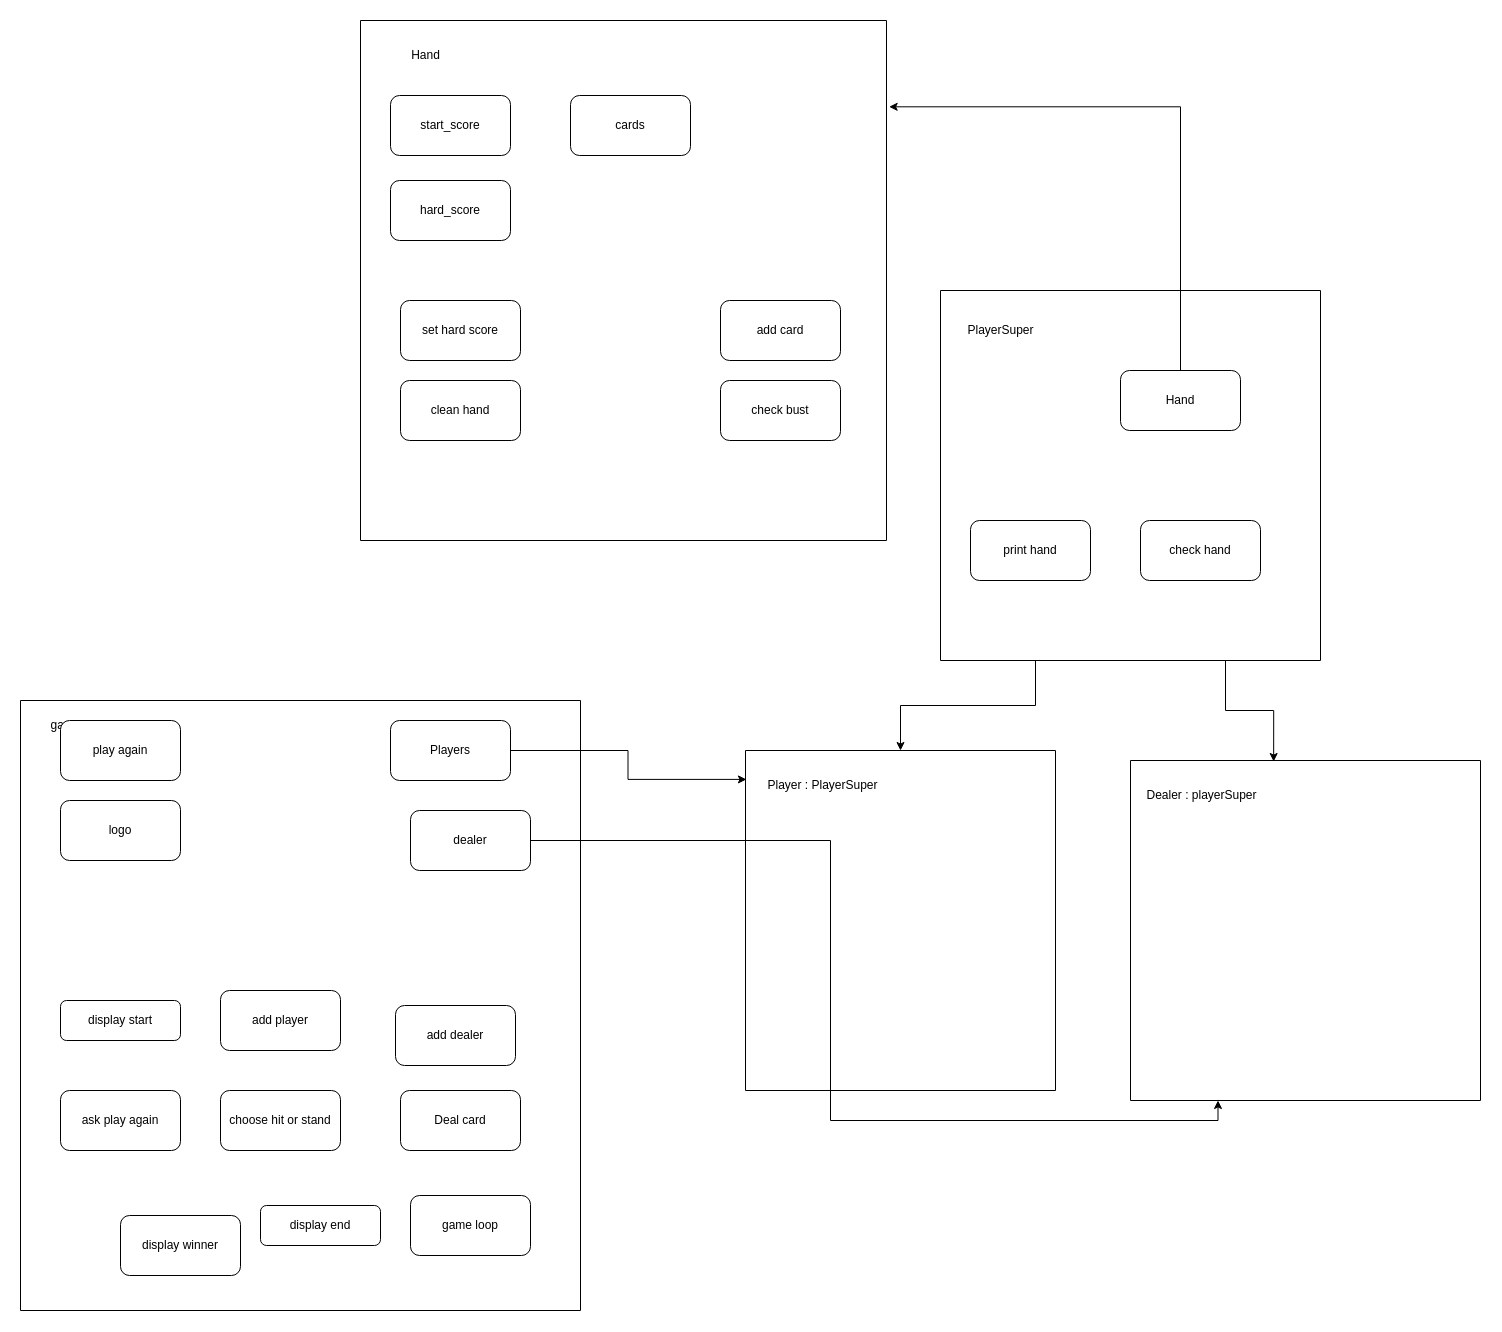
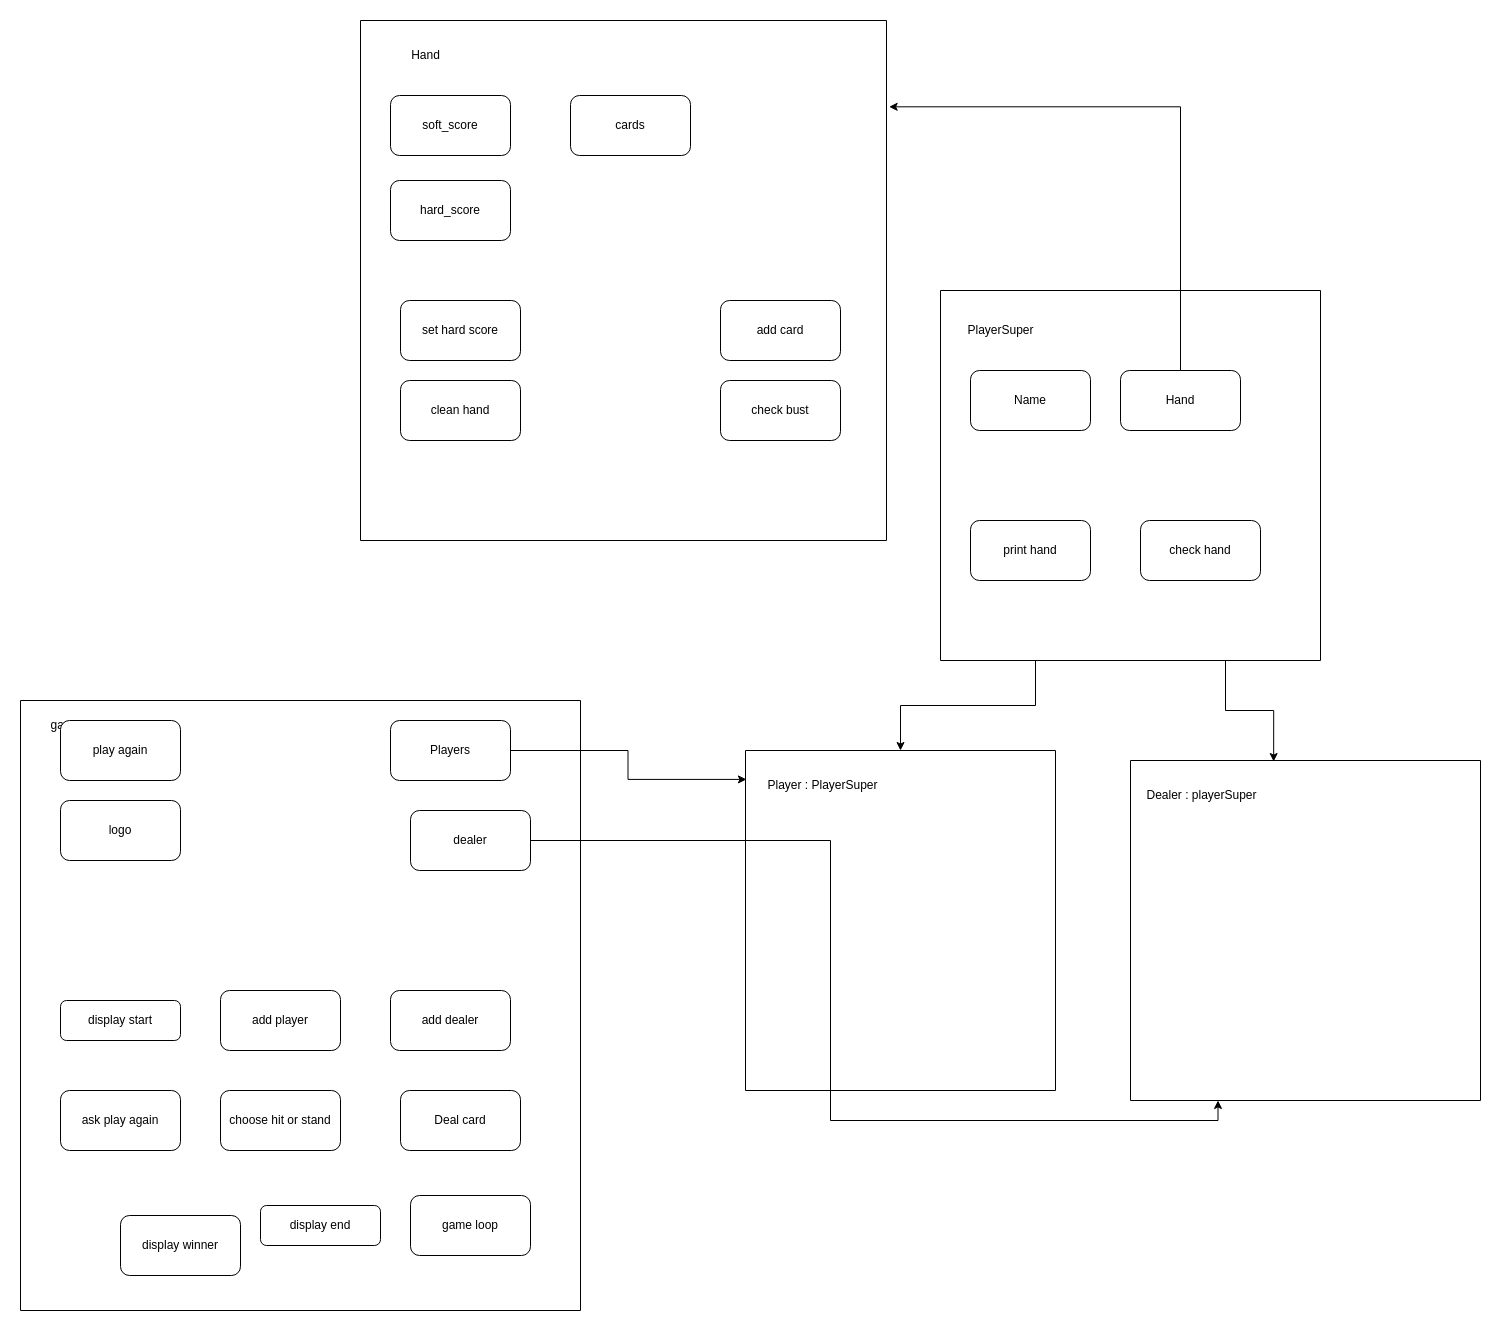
- <mxCell id="22" value="start_score" style="rounded=1;whiteSpace=wrap;html=1;" parent="19" vertex="1"><mxGeometry x="30" y="75" width="120" height="60" as="geometry" /></mxCell>
+ <mxCell id="22" value="soft_score" style="rounded=1;whiteSpace=wrap;html=1;" parent="19" vertex="1"><mxGeometry x="30" y="75" width="120" height="60" as="geometry" /></mxCell>
+ <mxCell id="33" value="Name" style="rounded=1;whiteSpace=wrap;html=1;" parent="32" vertex="1"><mxGeometry x="30" y="80" width="120" height="60" as="geometry" /></mxCell>
- <mxCell id="13" value="add dealer" style="rounded=1;whiteSpace=wrap;html=1;" parent="2" vertex="1"><mxGeometry x="375" y="305" width="120" height="60" as="geometry" /></mxCell>
+ <mxCell id="13" value="add dealer" style="rounded=1;whiteSpace=wrap;html=1;" parent="2" vertex="1"><mxGeometry x="370" y="290" width="120" height="60" as="geometry" /></mxCell>
